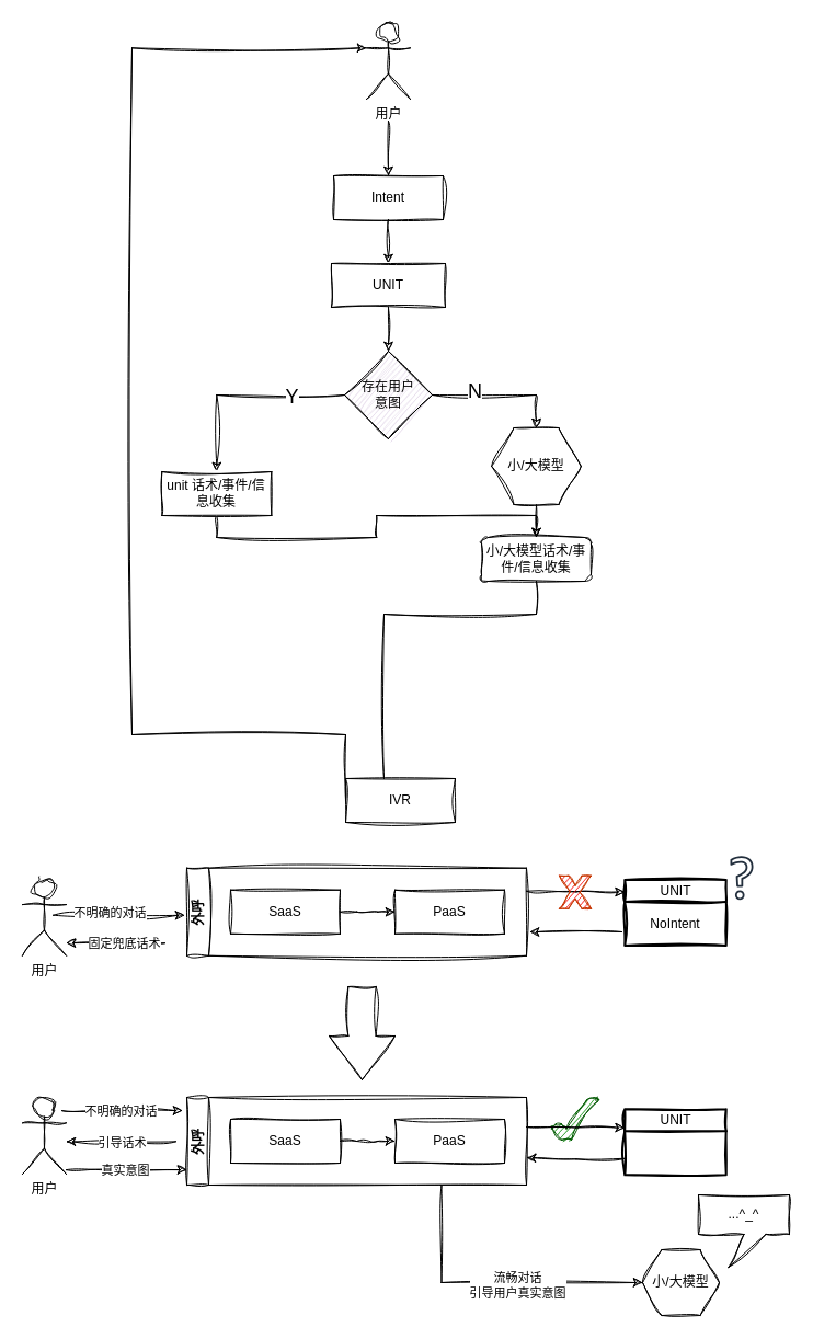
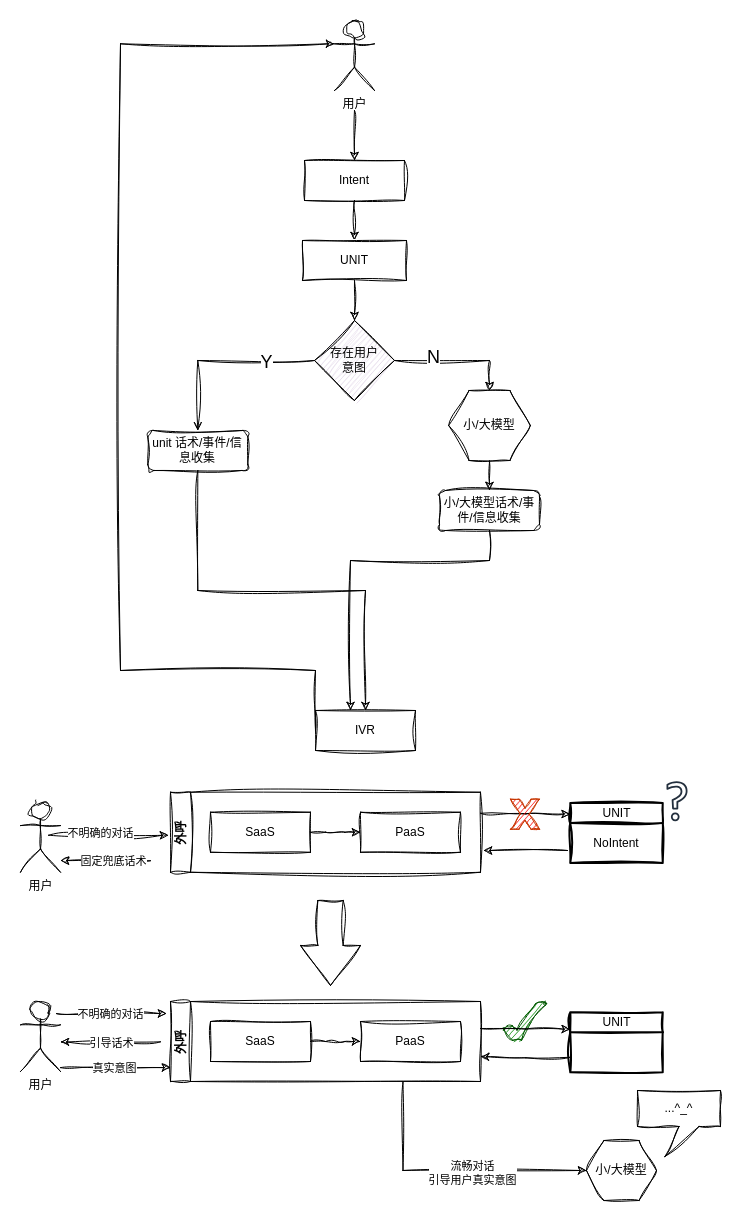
- <mxCell id="41" style="edgeStyle=orthogonalEdgeStyle;rounded=0;sketch=1;hachureGap=4;jiggle=2;curveFitting=1;orthogonalLoop=1;jettySize=auto;html=1;exitX=0;exitY=0.5;exitDx=0;exitDy=0;" parent="1" source="43" target="45" edge="1"><mxGeometry relative="1" as="geometry" /></mxCell>
+ <mxCell id="41" style="edgeStyle=orthogonalEdgeStyle;rounded=0;sketch=1;hachureGap=4;jiggle=2;curveFitting=1;orthogonalLoop=1;jettySize=auto;html=1;exitX=0;exitY=0.5;exitDx=0;exitDy=0;endArrow=open;" parent="1" source="43" target="45" edge="1"><mxGeometry relative="1" as="geometry" /></mxCell>
- <mxCell id="45" value="unit 话术/事件/信息收集" style="whiteSpace=wrap;html=1;sketch=1;hachureGap=4;jiggle=2;curveFitting=1;" parent="1" vertex="1"><mxGeometry x="147.33" y="430" width="100" height="40" as="geometry" /></mxCell>
+ <mxCell id="45" value="unit 话术/事件/信息收集" style="whiteSpace=wrap;html=1;sketch=1;hachureGap=4;jiggle=2;curveFitting=1;rounded=1;" parent="1" vertex="1"><mxGeometry x="147.33" y="430" width="100" height="40" as="geometry" /></mxCell>
- <mxCell id="44" style="edgeStyle=orthogonalEdgeStyle;rounded=0;sketch=1;hachureGap=4;jiggle=2;curveFitting=1;orthogonalLoop=1;jettySize=auto;html=1;exitX=0.5;exitY=1;exitDx=0;exitDy=0;" parent="1" source="45" target="50" edge="1"><mxGeometry relative="1" as="geometry" /></mxCell>
+ <mxCell id="44" style="edgeStyle=orthogonalEdgeStyle;rounded=0;sketch=1;hachureGap=4;jiggle=2;curveFitting=1;orthogonalLoop=1;jettySize=auto;html=1;exitX=0.5;exitY=1;exitDx=0;exitDy=0;" parent="1" source="45" target="46" edge="1"><mxGeometry relative="1" as="geometry" /></mxCell>
- <mxCell id="49" style="edgeStyle=orthogonalEdgeStyle;rounded=0;sketch=1;hachureGap=4;jiggle=2;curveFitting=1;orthogonalLoop=1;jettySize=auto;html=1;exitX=0.5;exitY=1;exitDx=0;exitDy=0;endArrow=none;" parent="1" source="50" target="46" edge="1"><mxGeometry relative="1" as="geometry"><Array as="points"><mxPoint x="489" y="560" /><mxPoint x="350" y="560" /></Array></mxGeometry></mxCell>
+ <mxCell id="49" style="edgeStyle=orthogonalEdgeStyle;rounded=0;sketch=1;hachureGap=4;jiggle=2;curveFitting=1;orthogonalLoop=1;jettySize=auto;html=1;exitX=0.5;exitY=1;exitDx=0;exitDy=0;" parent="1" source="50" target="46" edge="1"><mxGeometry relative="1" as="geometry"><Array as="points"><mxPoint x="489" y="560" /><mxPoint x="350" y="560" /></Array></mxGeometry></mxCell>
